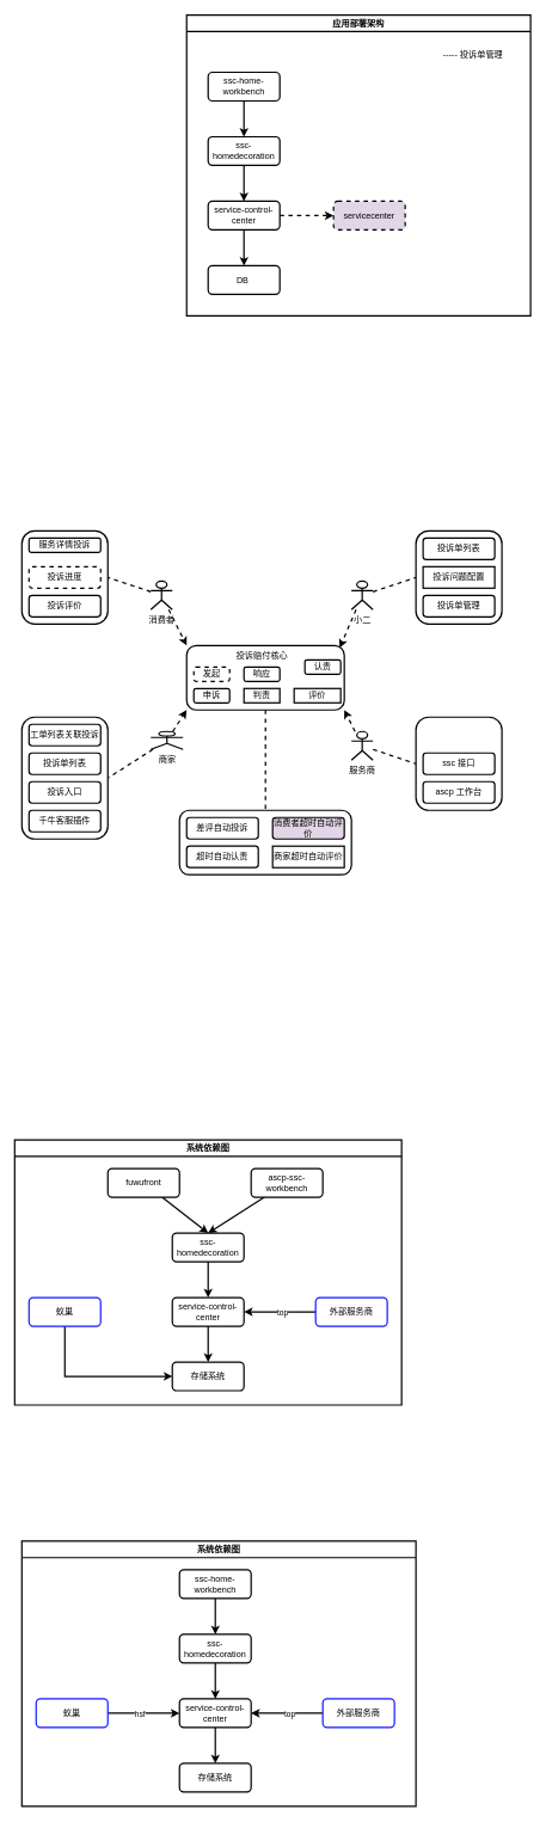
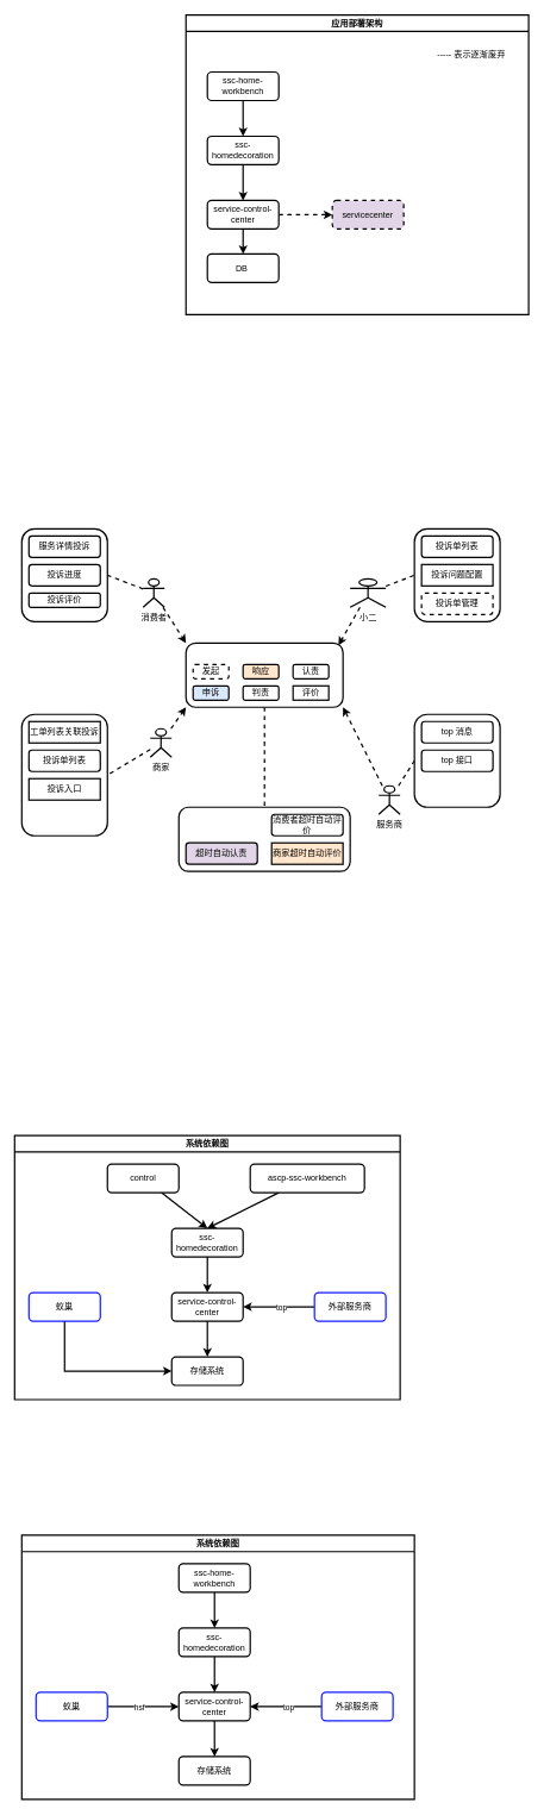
- <mxCell id="12" value="----- 投诉单管理" style="text;html=1;strokeColor=none;fillColor=none;align=center;verticalAlign=middle;whiteSpace=wrap;rounded=0;" vertex="1" parent="2"><mxGeometry x="330" y="40" width="140" height="30" as="geometry" /></mxCell>
+ <mxCell id="12" value="----- 表示逐渐废弃" style="text;html=1;strokeColor=none;fillColor=none;align=center;verticalAlign=middle;whiteSpace=wrap;rounded=0;" vertex="1" parent="2"><mxGeometry x="330" y="40" width="140" height="30" as="geometry" /></mxCell>
- <mxCell id="10" value="DB&amp;nbsp;" style="rounded=1;whiteSpace=wrap;html=1;strokeWidth=2;" vertex="1" parent="2"><mxGeometry x="30" y="350" width="100" height="40" as="geometry" /></mxCell>
+ <mxCell id="10" value="DB&amp;nbsp;" style="rounded=1;whiteSpace=wrap;html=1;strokeWidth=2;" vertex="1" parent="2"><mxGeometry x="30" y="335" width="100" height="40" as="geometry" /></mxCell>
- <mxCell id="52" value="服务详情投诉" style="rounded=1;whiteSpace=wrap;html=1;strokeWidth=2;" vertex="1" parent="1"><mxGeometry x="40" y="750" width="100" height="20" as="geometry" /></mxCell>
+ <mxCell id="52" value="服务详情投诉" style="rounded=1;whiteSpace=wrap;html=1;strokeWidth=2;" vertex="1" parent="1"><mxGeometry x="40" y="750" width="100" height="30" as="geometry" /></mxCell>
- <mxCell id="53" value="投诉进度" style="rounded=1;whiteSpace=wrap;html=1;strokeWidth=2;dashed=1;" vertex="1" parent="1"><mxGeometry x="40" y="790" width="100" height="30" as="geometry" /></mxCell>
+ <mxCell id="53" value="投诉进度" style="rounded=1;whiteSpace=wrap;html=1;strokeWidth=2;" vertex="1" parent="1"><mxGeometry x="40" y="790" width="100" height="30" as="geometry" /></mxCell>
- <mxCell id="26" value="消费者" style="shape=umlActor;verticalLabelPosition=bottom;verticalAlign=top;html=1;outlineConnect=0;strokeWidth=2;" vertex="1" parent="1"><mxGeometry x="210" y="810" width="30" height="40" as="geometry" /></mxCell>
+ <mxCell id="26" value="消费者" style="shape=umlActor;verticalLabelPosition=bottom;verticalAlign=top;html=1;outlineConnect=0;strokeWidth=2;" vertex="1" parent="1"><mxGeometry x="200" y="810" width="30" height="40" as="geometry" /></mxCell>
- <mxCell id="23" value="小二" style="shape=umlActor;verticalLabelPosition=bottom;verticalAlign=top;html=1;outlineConnect=0;strokeWidth=2;" vertex="1" parent="1"><mxGeometry x="490" y="810" width="30" height="40" as="geometry" /></mxCell>
+ <mxCell id="23" value="小二" style="shape=umlActor;verticalLabelPosition=bottom;verticalAlign=top;html=1;outlineConnect=0;strokeWidth=2;" vertex="1" parent="1"><mxGeometry x="490" y="810" width="50" height="40" as="geometry" /></mxCell>
- <mxCell id="54" value="投诉评价" style="rounded=1;whiteSpace=wrap;html=1;strokeWidth=2;" vertex="1" parent="1"><mxGeometry x="40" y="830" width="100" height="30" as="geometry" /></mxCell>
+ <mxCell id="54" value="投诉评价" style="rounded=1;whiteSpace=wrap;html=1;strokeWidth=2;" vertex="1" parent="1"><mxGeometry x="40" y="830" width="100" height="20" as="geometry" /></mxCell>
- <mxCell id="41" value="投诉单管理" style="rounded=1;whiteSpace=wrap;html=1;strokeWidth=2;" vertex="1" parent="1"><mxGeometry x="590" y="830" width="100" height="30" as="geometry" /></mxCell>
+ <mxCell id="41" value="投诉单管理" style="rounded=1;whiteSpace=wrap;html=1;strokeWidth=2;dashed=1;" vertex="1" parent="1"><mxGeometry x="590" y="830" width="100" height="30" as="geometry" /></mxCell>
- <mxCell id="56" value="投诉赔付核心" style="text;html=1;strokeColor=none;fillColor=none;align=center;verticalAlign=middle;whiteSpace=wrap;rounded=0;" vertex="1" parent="1"><mxGeometry x="322.5" y="900" width="85" height="30" as="geometry" /></mxCell>
- <mxCell id="18" value="认责" style="rounded=1;whiteSpace=wrap;html=1;strokeWidth=2;" vertex="1" parent="1"><mxGeometry x="425" y="920" width="50" height="20" as="geometry" /></mxCell>
+ <mxCell id="18" value="认责" style="rounded=1;whiteSpace=wrap;html=1;strokeWidth=2;" vertex="1" parent="1"><mxGeometry x="410" y="930" width="50" height="20" as="geometry" /></mxCell>
- <mxCell id="16" value="响应" style="rounded=1;whiteSpace=wrap;html=1;strokeWidth=2;" vertex="1" parent="1"><mxGeometry x="340" y="930" width="50" height="20" as="geometry" /></mxCell>
+ <mxCell id="16" value="响应" style="rounded=1;whiteSpace=wrap;html=1;strokeWidth=2;fillColor=#ffe6cc;" vertex="1" parent="1"><mxGeometry x="340" y="930" width="50" height="20" as="geometry" /></mxCell>
- <mxCell id="17" value="申诉" style="rounded=1;whiteSpace=wrap;html=1;strokeWidth=2;" vertex="1" parent="1"><mxGeometry x="270" y="960" width="50" height="20" as="geometry" /></mxCell>
+ <mxCell id="17" value="申诉" style="rounded=1;whiteSpace=wrap;html=1;strokeWidth=2;fillColor=#dae8fc;" vertex="1" parent="1"><mxGeometry x="270" y="960" width="50" height="20" as="geometry" /></mxCell>
- <mxCell id="19" value="判责" style="whiteSpace=wrap;html=1;strokeWidth=2;rounded=0;" vertex="1" parent="1"><mxGeometry x="340" y="960" width="50" height="20" as="geometry" /></mxCell>
+ <mxCell id="19" value="判责" style="rounded=1;whiteSpace=wrap;html=1;strokeWidth=2;" vertex="1" parent="1"><mxGeometry x="340" y="960" width="50" height="20" as="geometry" /></mxCell>
- <mxCell id="20" value="评价" style="rounded=1;whiteSpace=wrap;html=1;strokeWidth=2;arcSize=0;" vertex="1" parent="1"><mxGeometry x="410" y="960" width="65" height="20" as="geometry" /></mxCell>
+ <mxCell id="20" value="评价" style="rounded=1;whiteSpace=wrap;html=1;strokeWidth=2;arcSize=0;" vertex="1" parent="1"><mxGeometry x="410" y="960" width="50" height="20" as="geometry" /></mxCell>
- <mxCell id="44" value="工单列表关联投诉" style="rounded=1;whiteSpace=wrap;html=1;strokeWidth=2;" vertex="1" parent="1"><mxGeometry x="40" y="1010" width="100" height="30" as="geometry" /></mxCell>
+ <mxCell id="44" value="工单列表关联投诉" style="whiteSpace=wrap;html=1;strokeWidth=2;rounded=0;" vertex="1" parent="1"><mxGeometry x="40" y="1010" width="100" height="30" as="geometry" /></mxCell>
+ <mxCell id="48" value="top 消息" style="rounded=1;whiteSpace=wrap;html=1;strokeWidth=2;" vertex="1" parent="1"><mxGeometry x="590" y="1010" width="100" height="30" as="geometry" /></mxCell>
- <mxCell id="29" value="商家" style="shape=umlActor;verticalLabelPosition=bottom;verticalAlign=top;html=1;outlineConnect=0;strokeWidth=2;" vertex="1" parent="1"><mxGeometry x="210" y="1020" width="45" height="25" as="geometry" /></mxCell>
+ <mxCell id="29" value="商家" style="shape=umlActor;verticalLabelPosition=bottom;verticalAlign=top;html=1;outlineConnect=0;strokeWidth=2;" vertex="1" parent="1"><mxGeometry x="210" y="1020" width="30" height="40" as="geometry" /></mxCell>
- <mxCell id="32" value="服务商" style="shape=umlActor;verticalLabelPosition=bottom;verticalAlign=top;html=1;outlineConnect=0;strokeWidth=2;" vertex="1" parent="1"><mxGeometry x="490" y="1020" width="30" height="40" as="geometry" /></mxCell>
+ <mxCell id="32" value="服务商" style="shape=umlActor;verticalLabelPosition=bottom;verticalAlign=top;html=1;outlineConnect=0;strokeWidth=2;" vertex="1" parent="1"><mxGeometry x="530" y="1100" width="30" height="40" as="geometry" /></mxCell>
- <mxCell id="49" value="ssc 接口" style="rounded=1;whiteSpace=wrap;html=1;strokeWidth=2;" vertex="1" parent="1"><mxGeometry x="590" y="1050" width="100" height="30" as="geometry" /></mxCell>
+ <mxCell id="49" value="top 接口" style="rounded=1;whiteSpace=wrap;html=1;strokeWidth=2;" vertex="1" parent="1"><mxGeometry x="590" y="1050" width="100" height="30" as="geometry" /></mxCell>
- <mxCell id="46" value="投诉入口" style="rounded=1;whiteSpace=wrap;html=1;strokeWidth=2;" vertex="1" parent="1"><mxGeometry x="40" y="1090" width="100" height="30" as="geometry" /></mxCell>
+ <mxCell id="46" value="投诉入口" style="whiteSpace=wrap;html=1;strokeWidth=2;rounded=0;" vertex="1" parent="1"><mxGeometry x="40" y="1090" width="100" height="30" as="geometry" /></mxCell>
- <mxCell id="50" value="ascp 工作台" style="rounded=1;whiteSpace=wrap;html=1;strokeWidth=2;" vertex="1" parent="1"><mxGeometry x="590" y="1090" width="100" height="30" as="geometry" /></mxCell>
- <mxCell id="55" value="千牛客服插件" style="rounded=1;whiteSpace=wrap;html=1;strokeWidth=2;" vertex="1" parent="1"><mxGeometry x="40" y="1130" width="100" height="30" as="geometry" /></mxCell>
- <mxCell id="35" value="差评自动投诉" style="rounded=1;whiteSpace=wrap;html=1;strokeWidth=2;" vertex="1" parent="1"><mxGeometry x="260" y="1140" width="100" height="30" as="geometry" /></mxCell>
- <mxCell id="37" value="消费者超时自动评价" style="rounded=1;whiteSpace=wrap;html=1;strokeWidth=2;fillColor=#e1d5e7;" vertex="1" parent="1"><mxGeometry x="380" y="1140" width="100" height="30" as="geometry" /></mxCell>
+ <mxCell id="37" value="消费者超时自动评价" style="rounded=1;whiteSpace=wrap;html=1;strokeWidth=2;" vertex="1" parent="1"><mxGeometry x="380" y="1140" width="100" height="30" as="geometry" /></mxCell>
- <mxCell id="36" value="超时自动认责" style="rounded=1;whiteSpace=wrap;html=1;strokeWidth=2;" vertex="1" parent="1"><mxGeometry x="260" y="1180" width="100" height="30" as="geometry" /></mxCell>
+ <mxCell id="36" value="超时自动认责" style="rounded=1;whiteSpace=wrap;html=1;strokeWidth=2;fillColor=#e1d5e7;" vertex="1" parent="1"><mxGeometry x="260" y="1180" width="100" height="30" as="geometry" /></mxCell>
- <mxCell id="38" value="商家超时自动评价" style="rounded=1;whiteSpace=wrap;html=1;strokeWidth=2;arcSize=0;" vertex="1" parent="1"><mxGeometry x="380" y="1180" width="100" height="30" as="geometry" /></mxCell>
+ <mxCell id="38" value="商家超时自动评价" style="rounded=1;whiteSpace=wrap;html=1;strokeWidth=2;arcSize=0;fillColor=#ffe6cc;" vertex="1" parent="1"><mxGeometry x="380" y="1180" width="100" height="30" as="geometry" /></mxCell>
- <mxCell id="85" value="fuwufront" style="rounded=1;whiteSpace=wrap;html=1;strokeWidth=2;" vertex="1" parent="71"><mxGeometry x="130" y="40" width="100" height="40" as="geometry" /></mxCell>
+ <mxCell id="85" value="control" style="rounded=1;whiteSpace=wrap;html=1;strokeWidth=2;" vertex="1" parent="71"><mxGeometry x="130" y="40" width="100" height="40" as="geometry" /></mxCell>
- <mxCell id="73" value="ascp-ssc-workbench" style="rounded=1;whiteSpace=wrap;html=1;strokeWidth=2;" vertex="1" parent="71"><mxGeometry x="330" y="40" width="100" height="40" as="geometry" /></mxCell>
+ <mxCell id="73" value="ascp-ssc-workbench" style="rounded=1;whiteSpace=wrap;html=1;strokeWidth=2;" vertex="1" parent="71"><mxGeometry x="330" y="40" width="160" height="40" as="geometry" /></mxCell>
